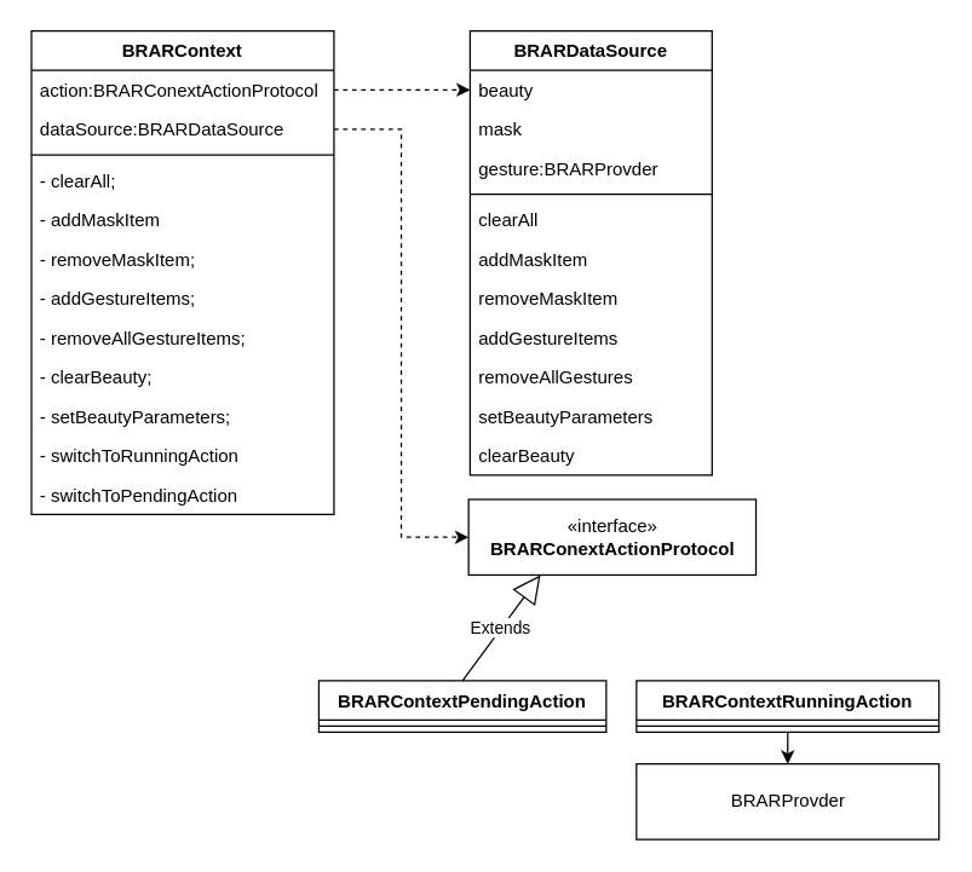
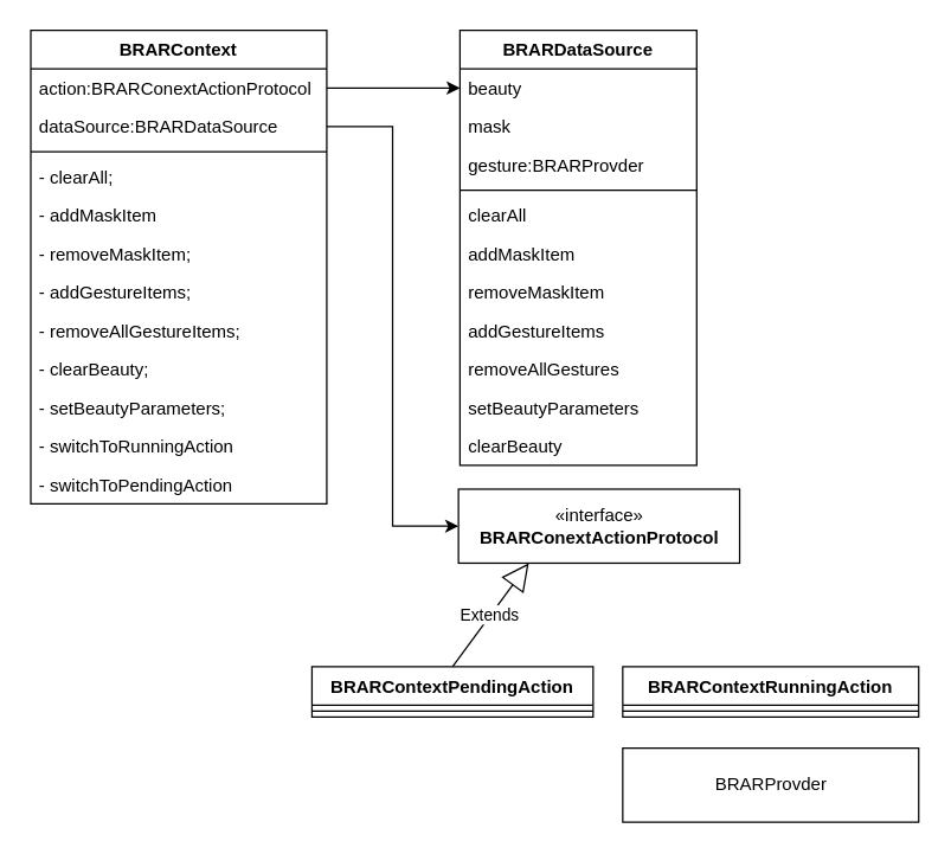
- <mxCell id="2" value="" style="edgeStyle=orthogonalEdgeStyle;rounded=0;orthogonalLoop=1;jettySize=auto;html=1;exitX=1;exitY=0.5;exitDx=0;exitDy=0;entryX=0;entryY=0.5;entryDx=0;entryDy=0;dashed=1;" edge="1" parent="1" source="23" target="4"><mxGeometry relative="1" as="geometry"><mxPoint x="403.16" y="95.708" as="targetPoint" /><mxPoint x="230" y="189" as="sourcePoint" /></mxGeometry></mxCell>
+ <mxCell id="2" value="" style="edgeStyle=orthogonalEdgeStyle;rounded=0;orthogonalLoop=1;jettySize=auto;html=1;exitX=1;exitY=0.5;exitDx=0;exitDy=0;entryX=0;entryY=0.5;entryDx=0;entryDy=0;" edge="1" parent="1" source="23" target="4"><mxGeometry relative="1" as="geometry"><mxPoint x="403.16" y="95.708" as="targetPoint" /><mxPoint x="230" y="189" as="sourcePoint" /></mxGeometry></mxCell>
- <mxCell id="36" style="edgeStyle=orthogonalEdgeStyle;rounded=0;orthogonalLoop=1;jettySize=auto;html=1;exitX=1;exitY=0.5;exitDx=0;exitDy=0;entryX=0;entryY=0.5;entryDx=0;entryDy=0;dashed=1;" edge="1" parent="1" source="24" target="15"><mxGeometry relative="1" as="geometry" /></mxCell>
+ <mxCell id="36" style="edgeStyle=orthogonalEdgeStyle;rounded=0;orthogonalLoop=1;jettySize=auto;html=1;exitX=1;exitY=0.5;exitDx=0;exitDy=0;entryX=0;entryY=0.5;entryDx=0;entryDy=0;" edge="1" parent="1" source="24" target="15"><mxGeometry relative="1" as="geometry" /></mxCell>
- <mxCell id="18" style="edgeStyle=orthogonalEdgeStyle;rounded=0;orthogonalLoop=1;jettySize=auto;html=1;exitX=0.5;exitY=1;exitDx=0;exitDy=0;entryX=0.5;entryY=0;entryDx=0;entryDy=0;" edge="1" parent="1" source="19" target="35"><mxGeometry relative="1" as="geometry" /></mxCell>
